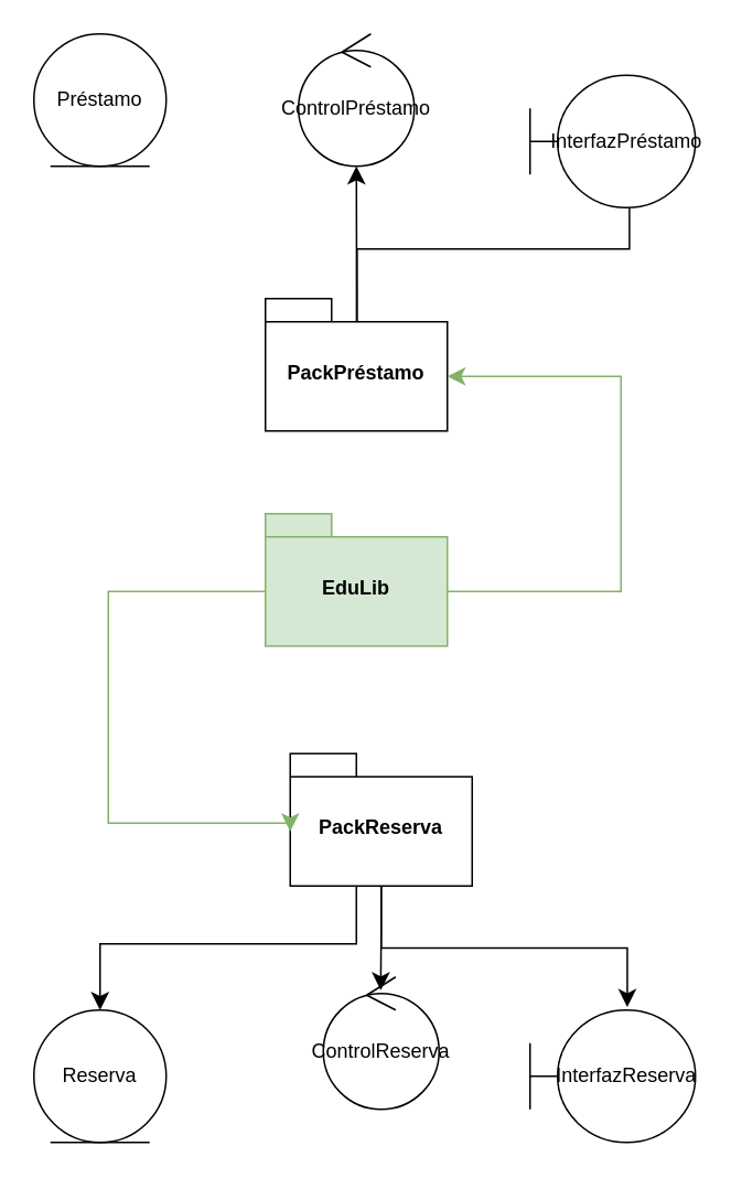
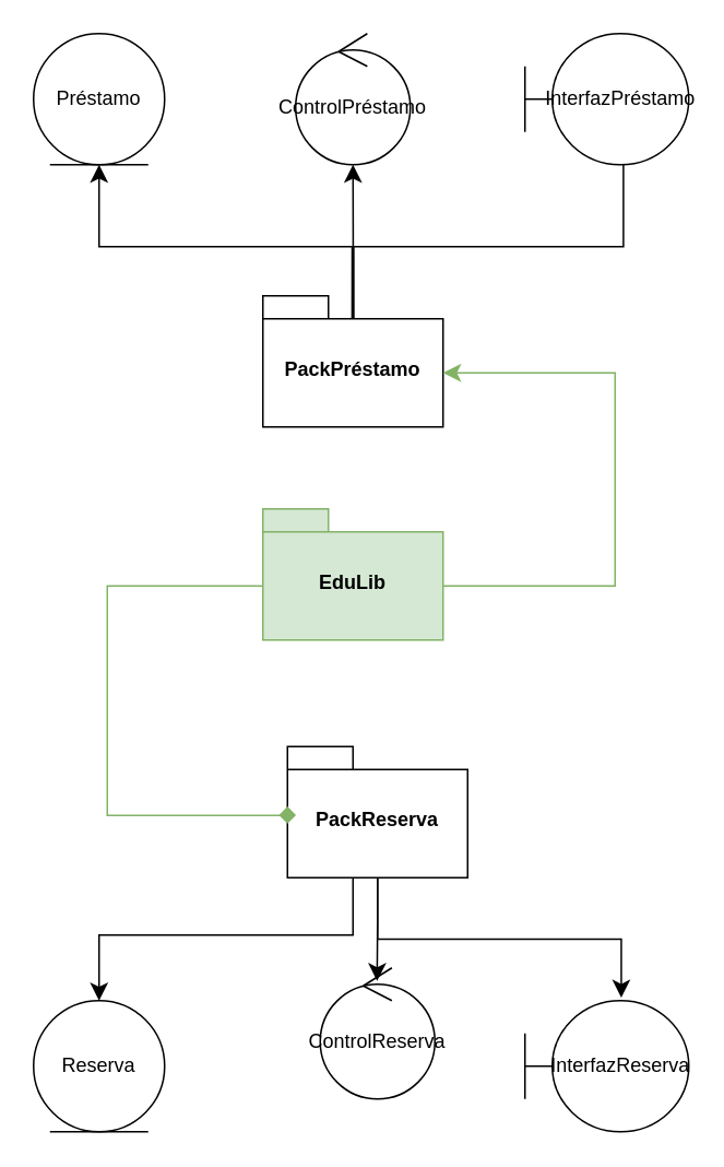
- <mxCell id="13" value="InterfazPréstamo" style="shape=umlBoundary;whiteSpace=wrap;html=1;" vertex="1" parent="1"><mxGeometry x="320" y="45" width="100" height="80" as="geometry" /></mxCell>
+ <mxCell id="13" value="InterfazPréstamo" style="shape=umlBoundary;whiteSpace=wrap;html=1;" vertex="1" parent="1"><mxGeometry x="320" y="20" width="100" height="80" as="geometry" /></mxCell>
+ <mxCell id="10" style="edgeStyle=orthogonalEdgeStyle;rounded=0;orthogonalLoop=1;jettySize=auto;html=1;exitX=0.495;exitY=0.181;exitDx=0;exitDy=0;exitPerimeter=0;entryX=0.5;entryY=1;entryDx=0;entryDy=0;fontSize=12;startSize=8;endSize=8;" edge="1" source="11" target="12" parent="1"><mxGeometry relative="1" as="geometry"><Array as="points"><mxPoint x="215" y="150" /><mxPoint x="60" y="150" /></Array></mxGeometry></mxCell>
- <mxCell id="17" style="edgeStyle=orthogonalEdgeStyle;rounded=0;orthogonalLoop=1;jettySize=auto;html=1;exitX=0;exitY=0;exitDx=0;exitDy=47;exitPerimeter=0;entryX=0;entryY=0;entryDx=0;entryDy=47;entryPerimeter=0;fontSize=12;startSize=8;endSize=8;fillColor=#d5e8d4;strokeColor=#82b366;" edge="1" parent="1" source="8" target="3"><mxGeometry relative="1" as="geometry"><Array as="points"><mxPoint x="65" y="357" /><mxPoint x="65" y="497" /></Array></mxGeometry></mxCell>
+ <mxCell id="17" style="edgeStyle=orthogonalEdgeStyle;rounded=0;orthogonalLoop=1;jettySize=auto;html=1;exitX=0;exitY=0;exitDx=0;exitDy=47;exitPerimeter=0;entryX=0;entryY=0;entryDx=0;entryDy=47;entryPerimeter=0;fontSize=12;startSize=8;endSize=8;fillColor=#d5e8d4;strokeColor=#82b366;endArrow=diamond;" edge="1" parent="1" source="8" target="3"><mxGeometry relative="1" as="geometry"><Array as="points"><mxPoint x="65" y="357" /><mxPoint x="65" y="497" /></Array></mxGeometry></mxCell>
